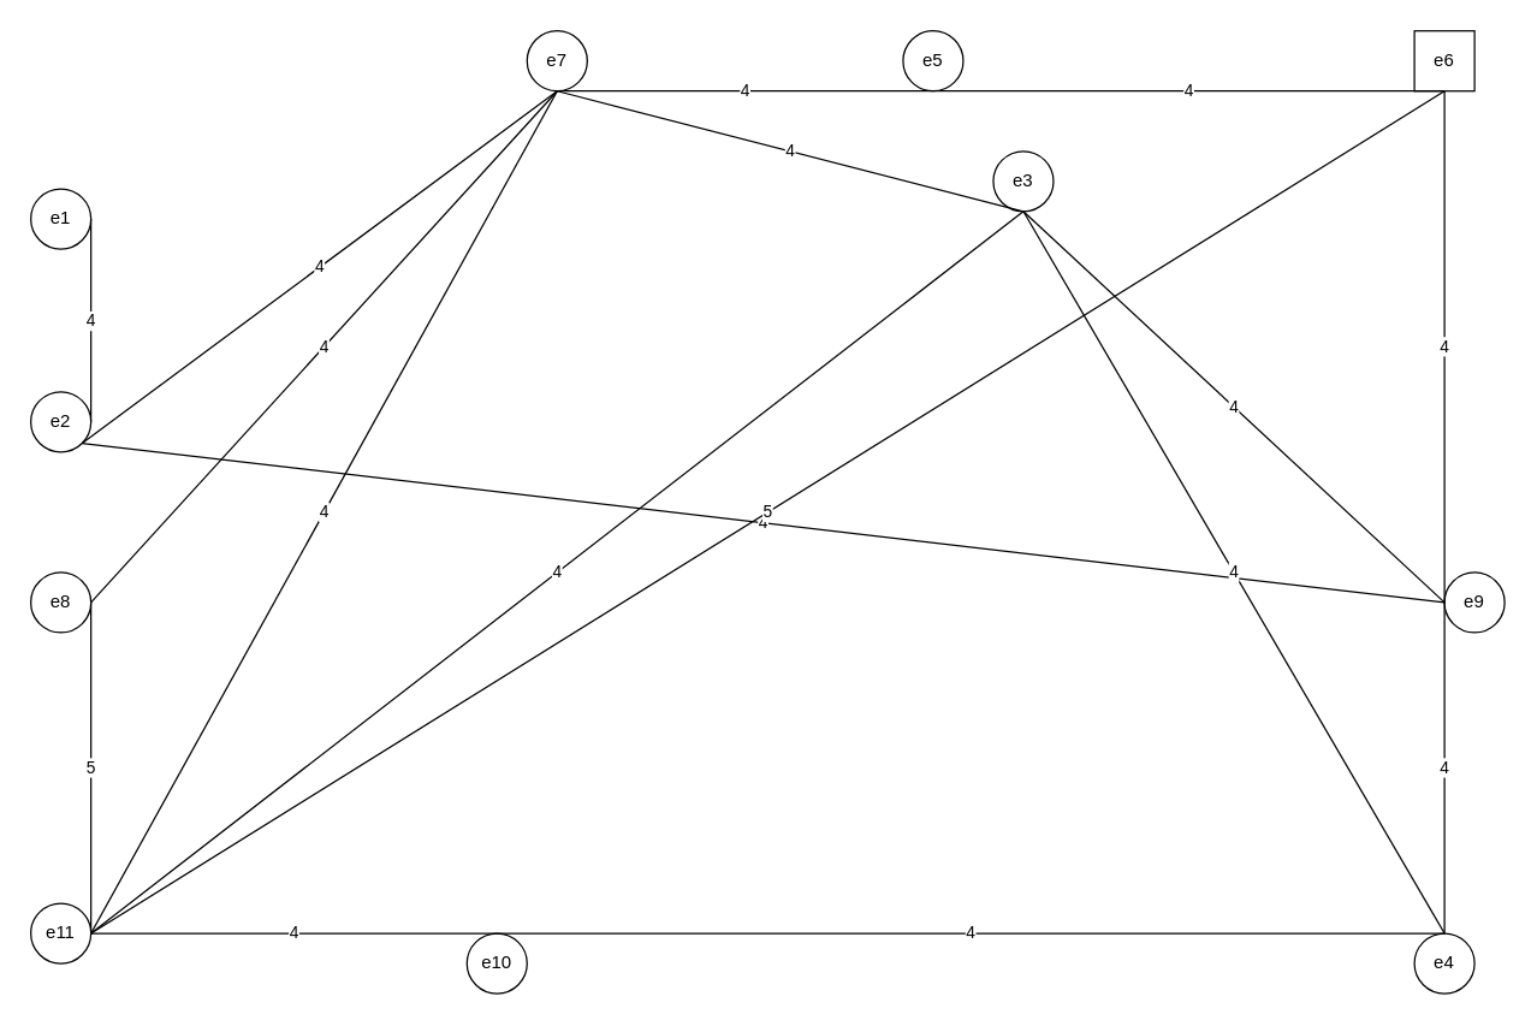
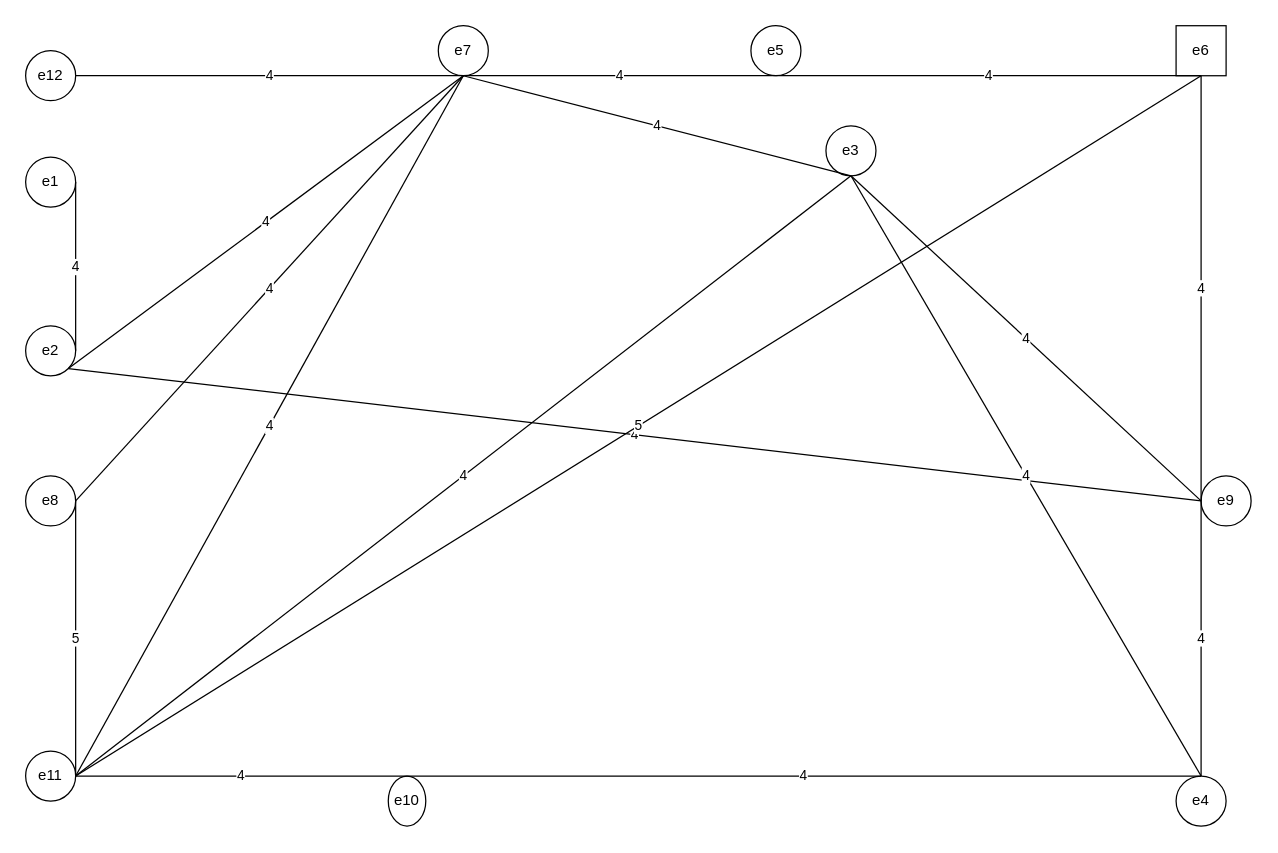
+ <mxCell id="13" value="e12" style="ellipse;whiteSpace=wrap;html=1;aspect=fixed;direction=west;" vertex="1" parent="1"><mxGeometry x="20" y="40" width="40" height="40" as="geometry" /></mxCell>
+ <mxCell id="29" value="4" style="endArrow=none;html=1;shadow=0;entryX=0.5;entryY=1;entryDx=0;entryDy=0;exitX=0;exitY=0.5;exitDx=0;exitDy=0;" edge="1" parent="1" source="13" target="8"><mxGeometry width="50" height="50" relative="1" as="geometry"><mxPoint x="1010" y="130" as="sourcePoint" /><mxPoint x="1080" y="740" as="targetPoint" /></mxGeometry></mxCell>
- <mxCell id="11" value="e10" style="ellipse;whiteSpace=wrap;html=1;aspect=fixed;" vertex="1" parent="1"><mxGeometry x="310" y="620" width="40" height="40" as="geometry" /></mxCell>
+ <mxCell id="11" value="e10" style="ellipse;whiteSpace=wrap;html=1;aspect=fixed;" vertex="1" parent="1"><mxGeometry x="310" y="620" width="30" height="40" as="geometry" /></mxCell>
